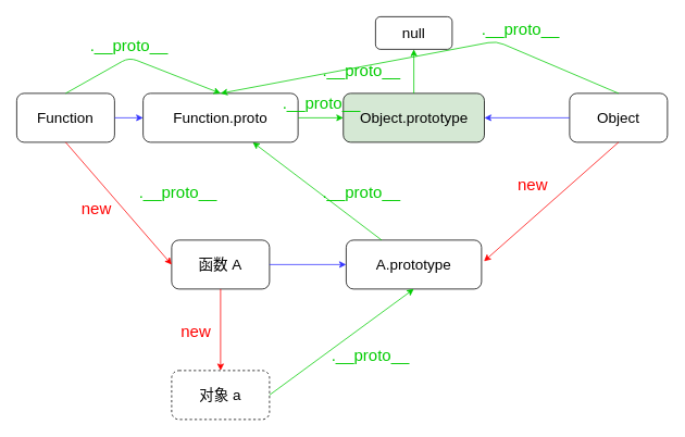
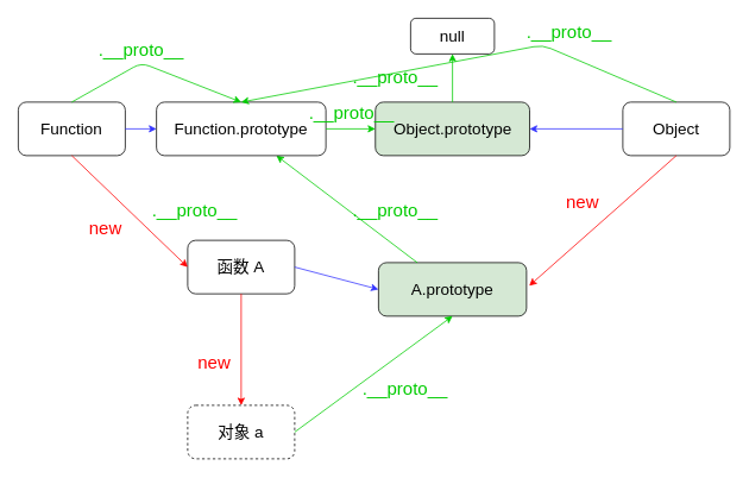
- <mxCell id="21" value="&lt;font style=&quot;font-size: 18px;&quot;&gt;Function.proto&lt;/font&gt;" style="rounded=1;whiteSpace=wrap;html=1;strokeColor=default;align=center;verticalAlign=middle;fontFamily=Helvetica;fontSize=12;fontColor=default;fillColor=default;" parent="1" vertex="1"><mxGeometry x="175" y="114" width="190" height="60" as="geometry" /></mxCell>
+ <mxCell id="21" value="&lt;font style=&quot;font-size: 18px;&quot;&gt;Function.prototype&lt;/font&gt;" style="rounded=1;whiteSpace=wrap;html=1;strokeColor=default;align=center;verticalAlign=middle;fontFamily=Helvetica;fontSize=12;fontColor=default;fillColor=default;" parent="1" vertex="1"><mxGeometry x="175" y="114" width="190" height="60" as="geometry" /></mxCell>
- <mxCell id="3" value="&lt;font style=&quot;font-size: 18px;&quot;&gt;函数 A&lt;/font&gt;" style="rounded=1;whiteSpace=wrap;html=1;" parent="1" vertex="1"><mxGeometry x="210" y="294" width="120" height="60" as="geometry" /></mxCell>
+ <mxCell id="3" value="&lt;font style=&quot;font-size: 18px;&quot;&gt;函数 A&lt;/font&gt;" style="rounded=1;whiteSpace=wrap;html=1;" parent="1" vertex="1"><mxGeometry x="210" y="269" width="120" height="60" as="geometry" /></mxCell>
- <mxCell id="5" value="&lt;font style=&quot;font-size: 18px;&quot;&gt;A.prototype&lt;/font&gt;" style="rounded=1;whiteSpace=wrap;html=1;" parent="1" vertex="1"><mxGeometry x="424" y="294" width="166" height="60" as="geometry" /></mxCell>
+ <mxCell id="5" value="&lt;font style=&quot;font-size: 18px;&quot;&gt;A.prototype&lt;/font&gt;" style="rounded=1;whiteSpace=wrap;html=1;fillColor=#d5e8d4;" parent="1" vertex="1"><mxGeometry x="424" y="294" width="166" height="60" as="geometry" /></mxCell>
